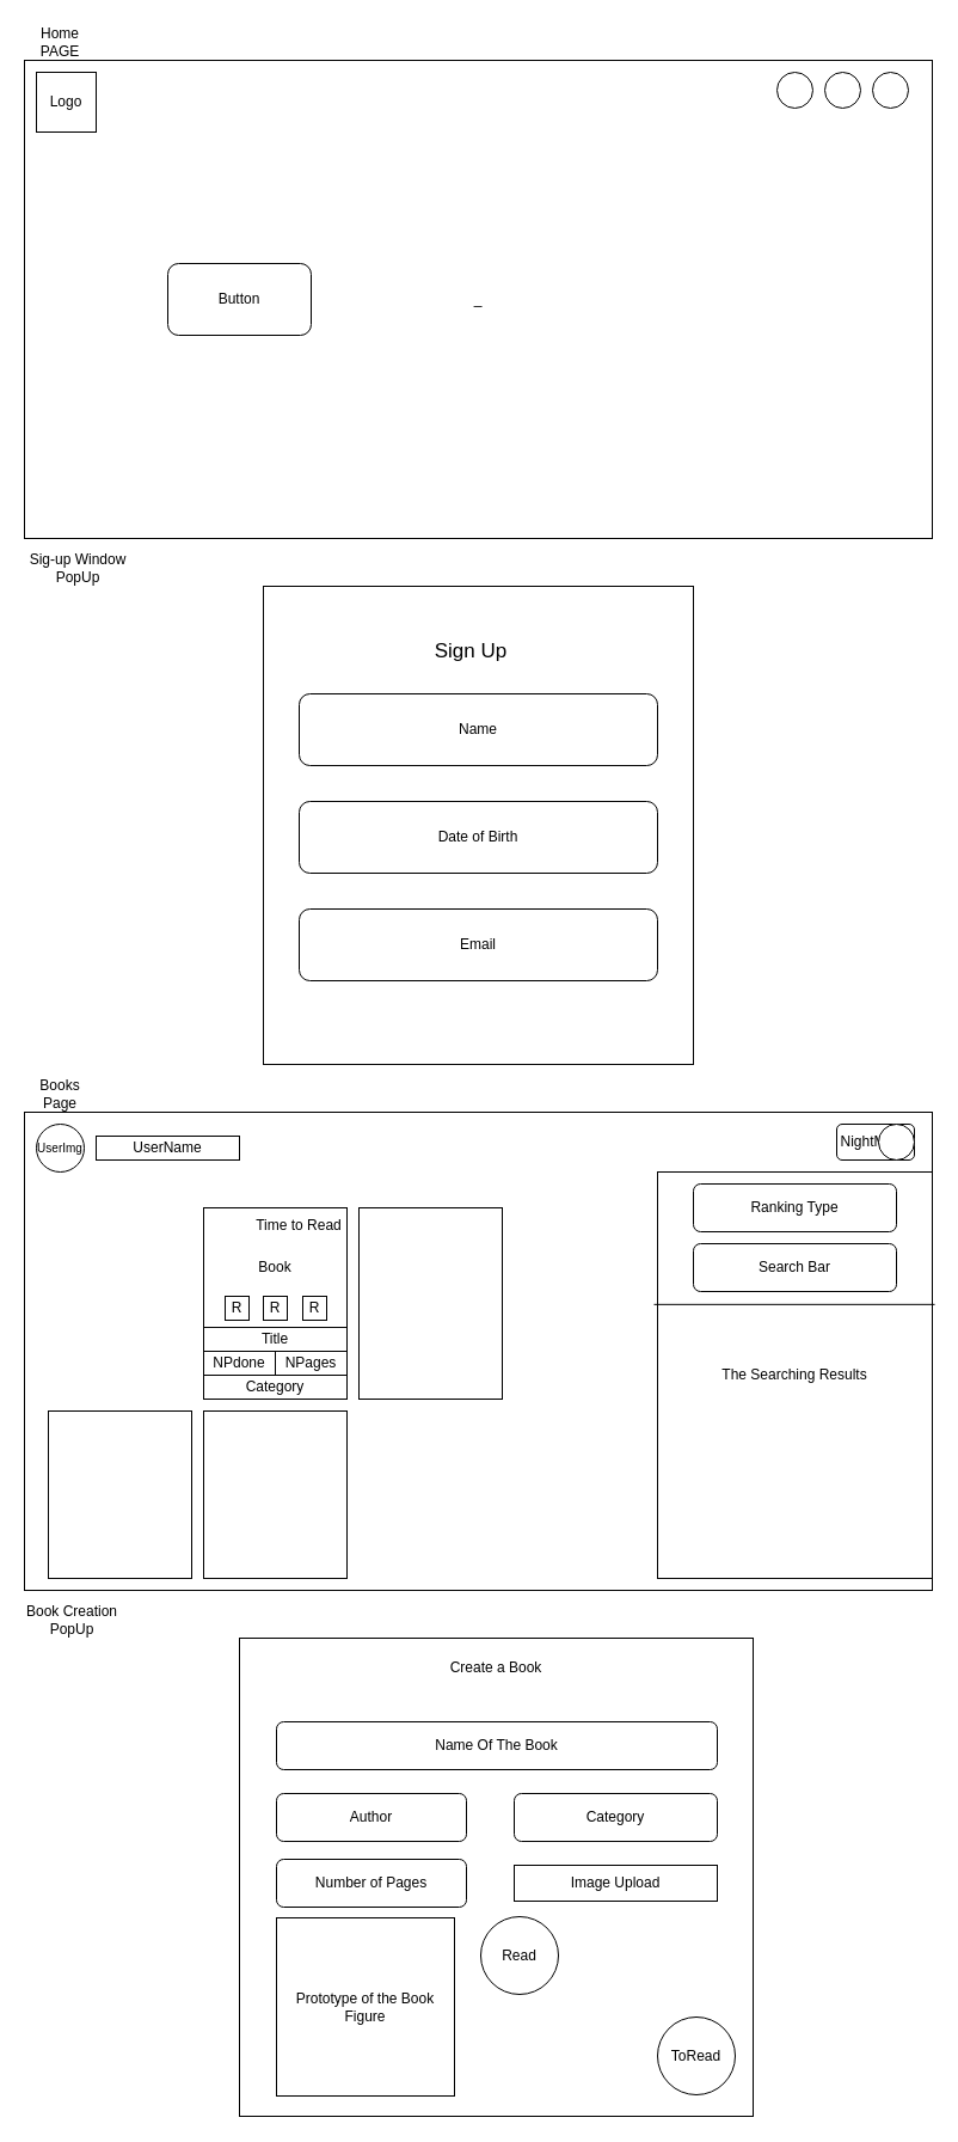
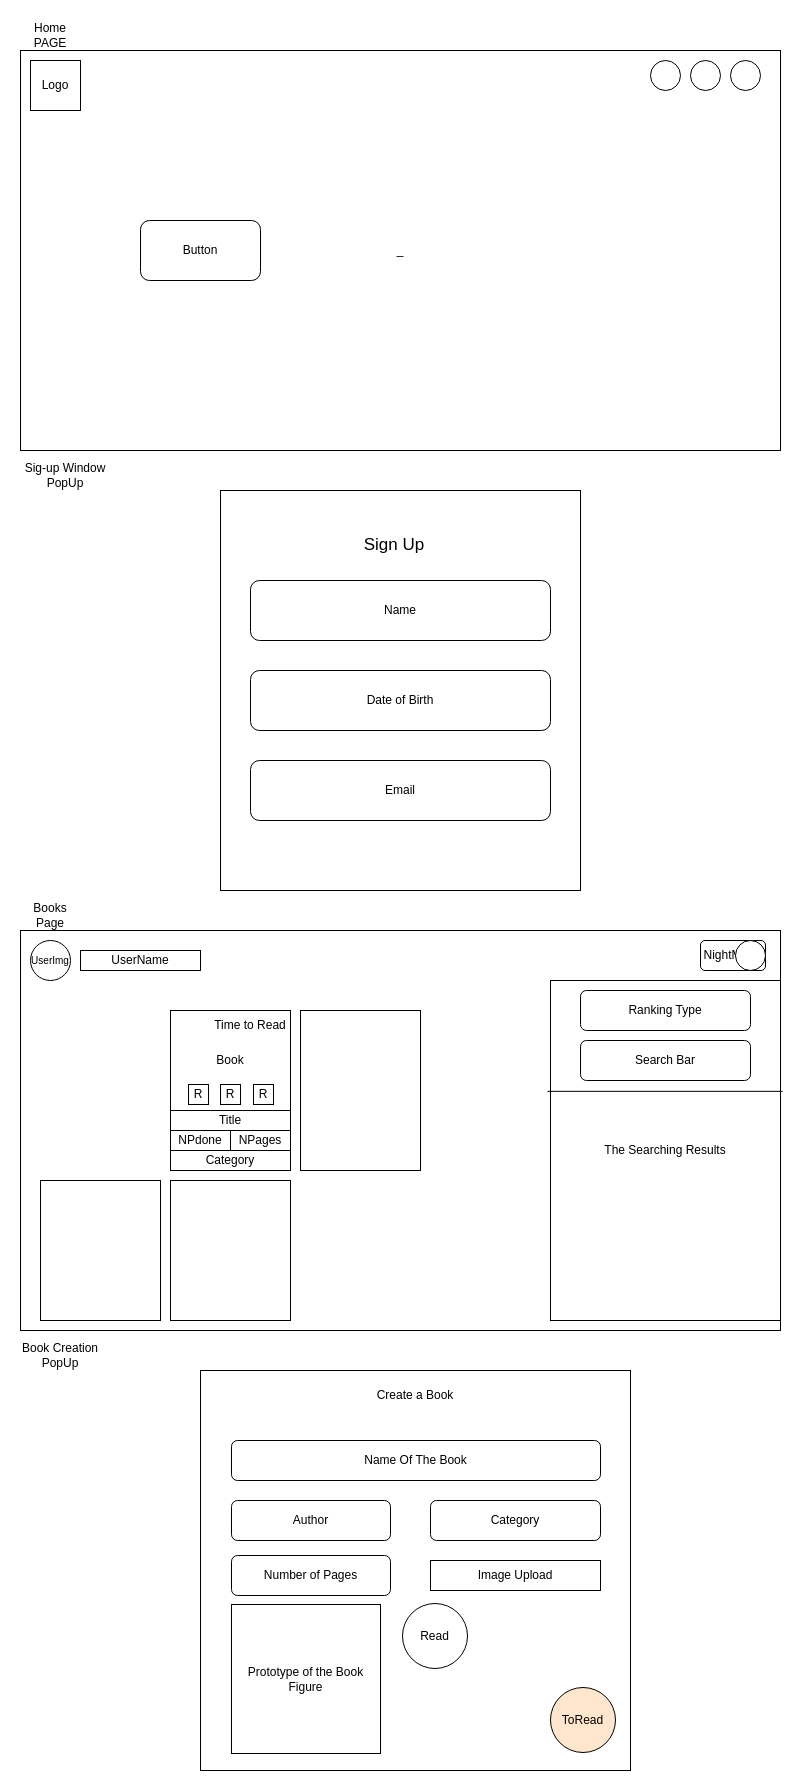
- <mxCell id="46" value="ToRead" style="ellipse;whiteSpace=wrap;html=1;aspect=fixed;" parent="1" vertex="1"><mxGeometry x="550" y="1687" width="65" height="65" as="geometry" /></mxCell>
+ <mxCell id="46" value="ToRead" style="ellipse;whiteSpace=wrap;html=1;aspect=fixed;fillColor=#ffe6cc;" parent="1" vertex="1"><mxGeometry x="550" y="1687" width="65" height="65" as="geometry" /></mxCell>
